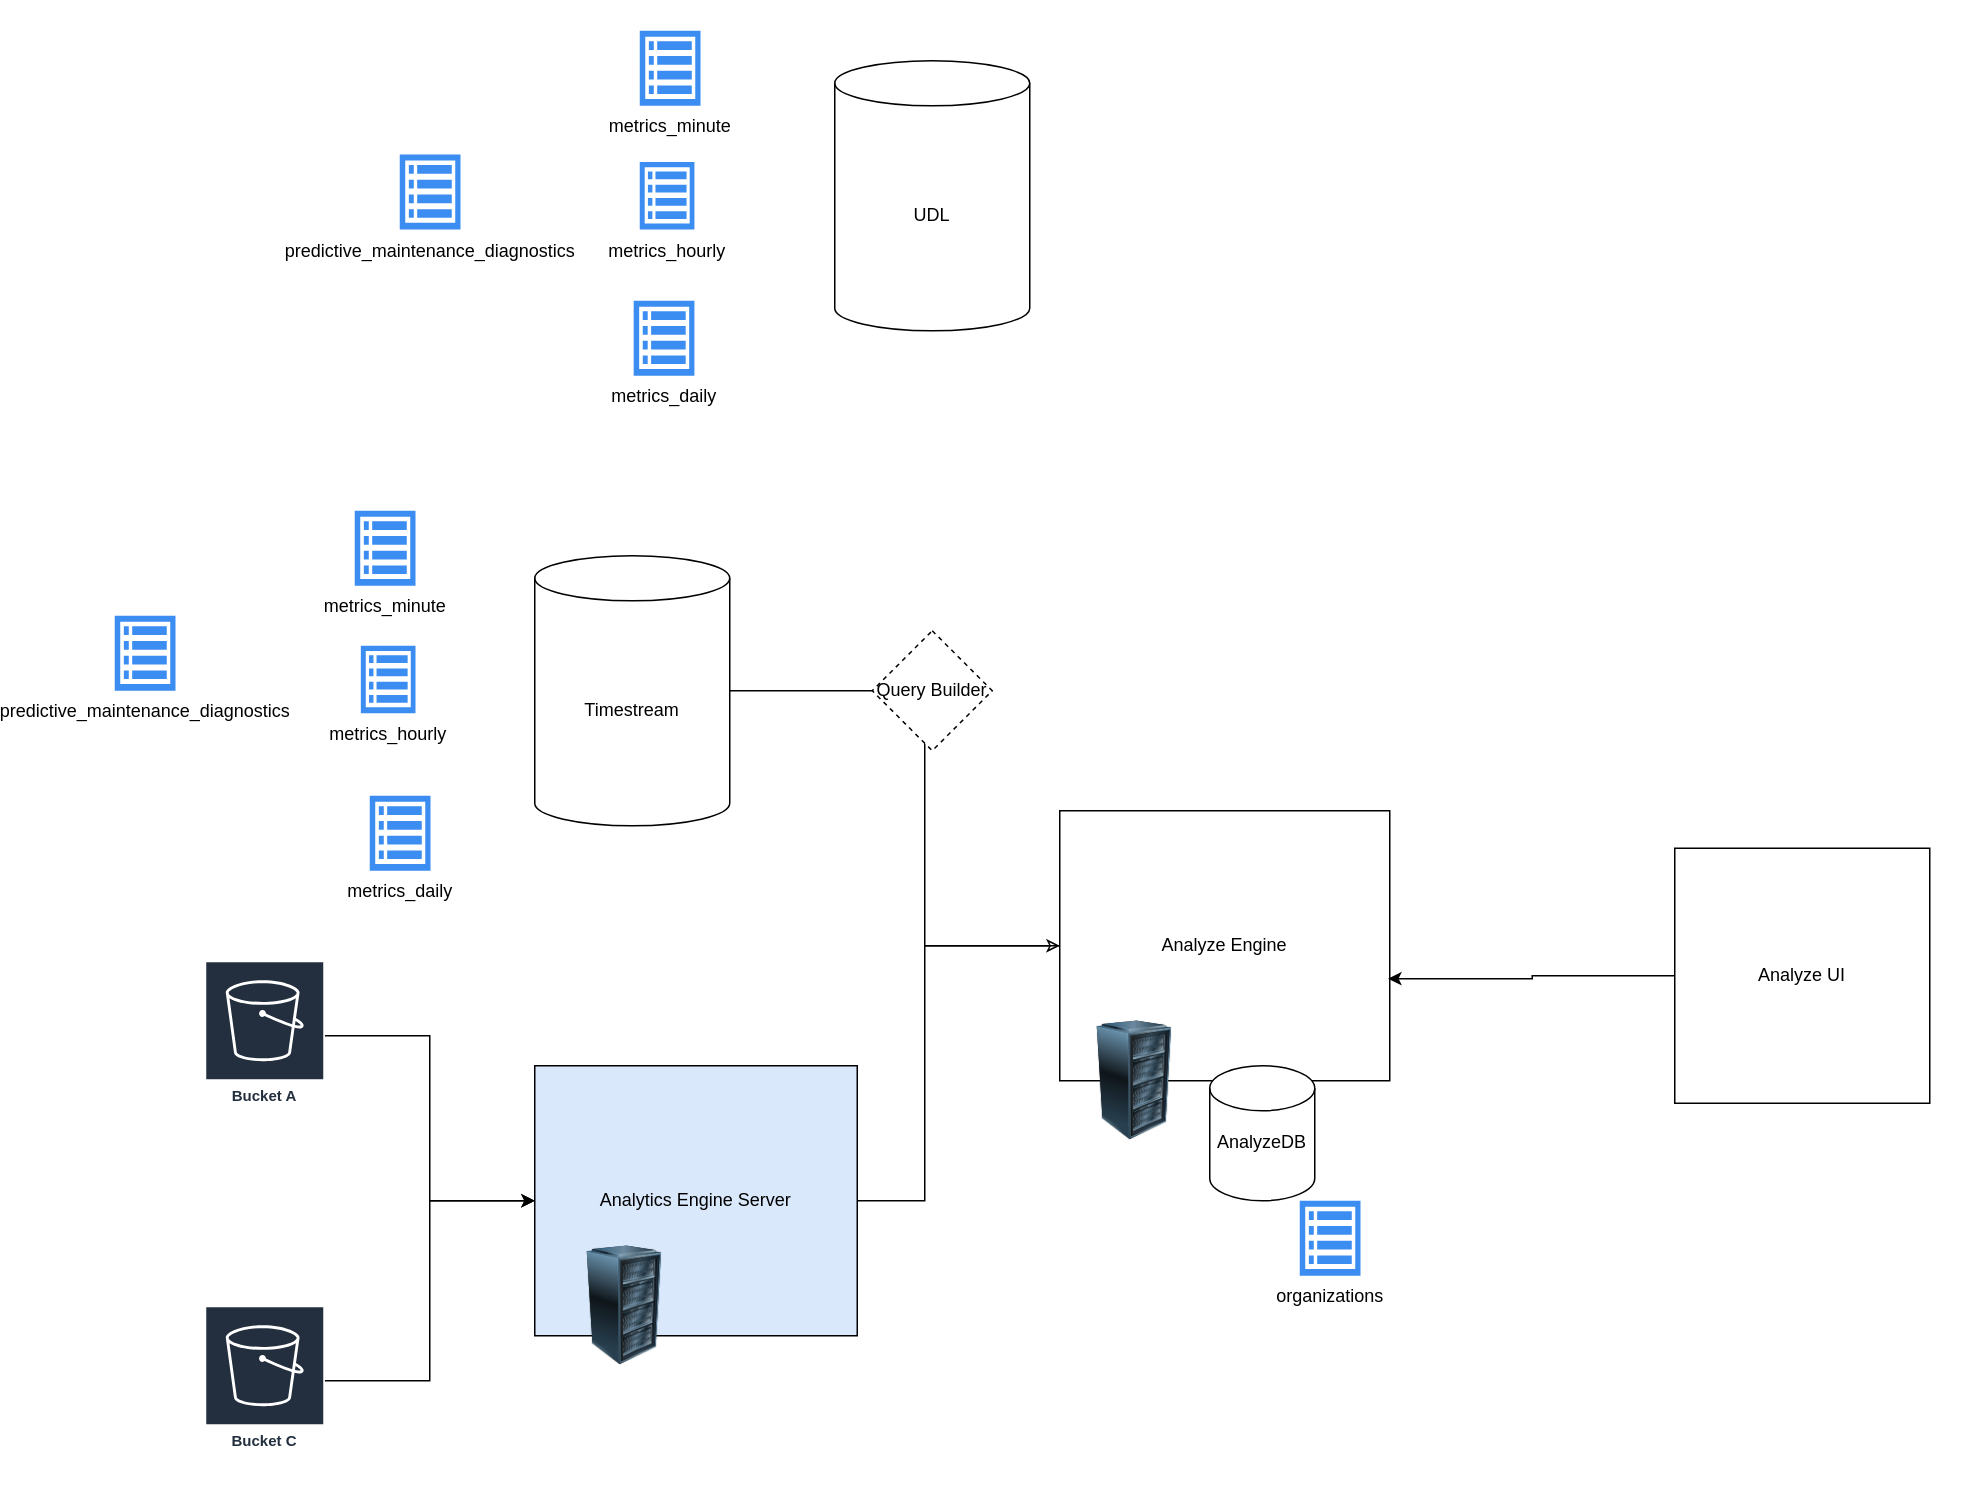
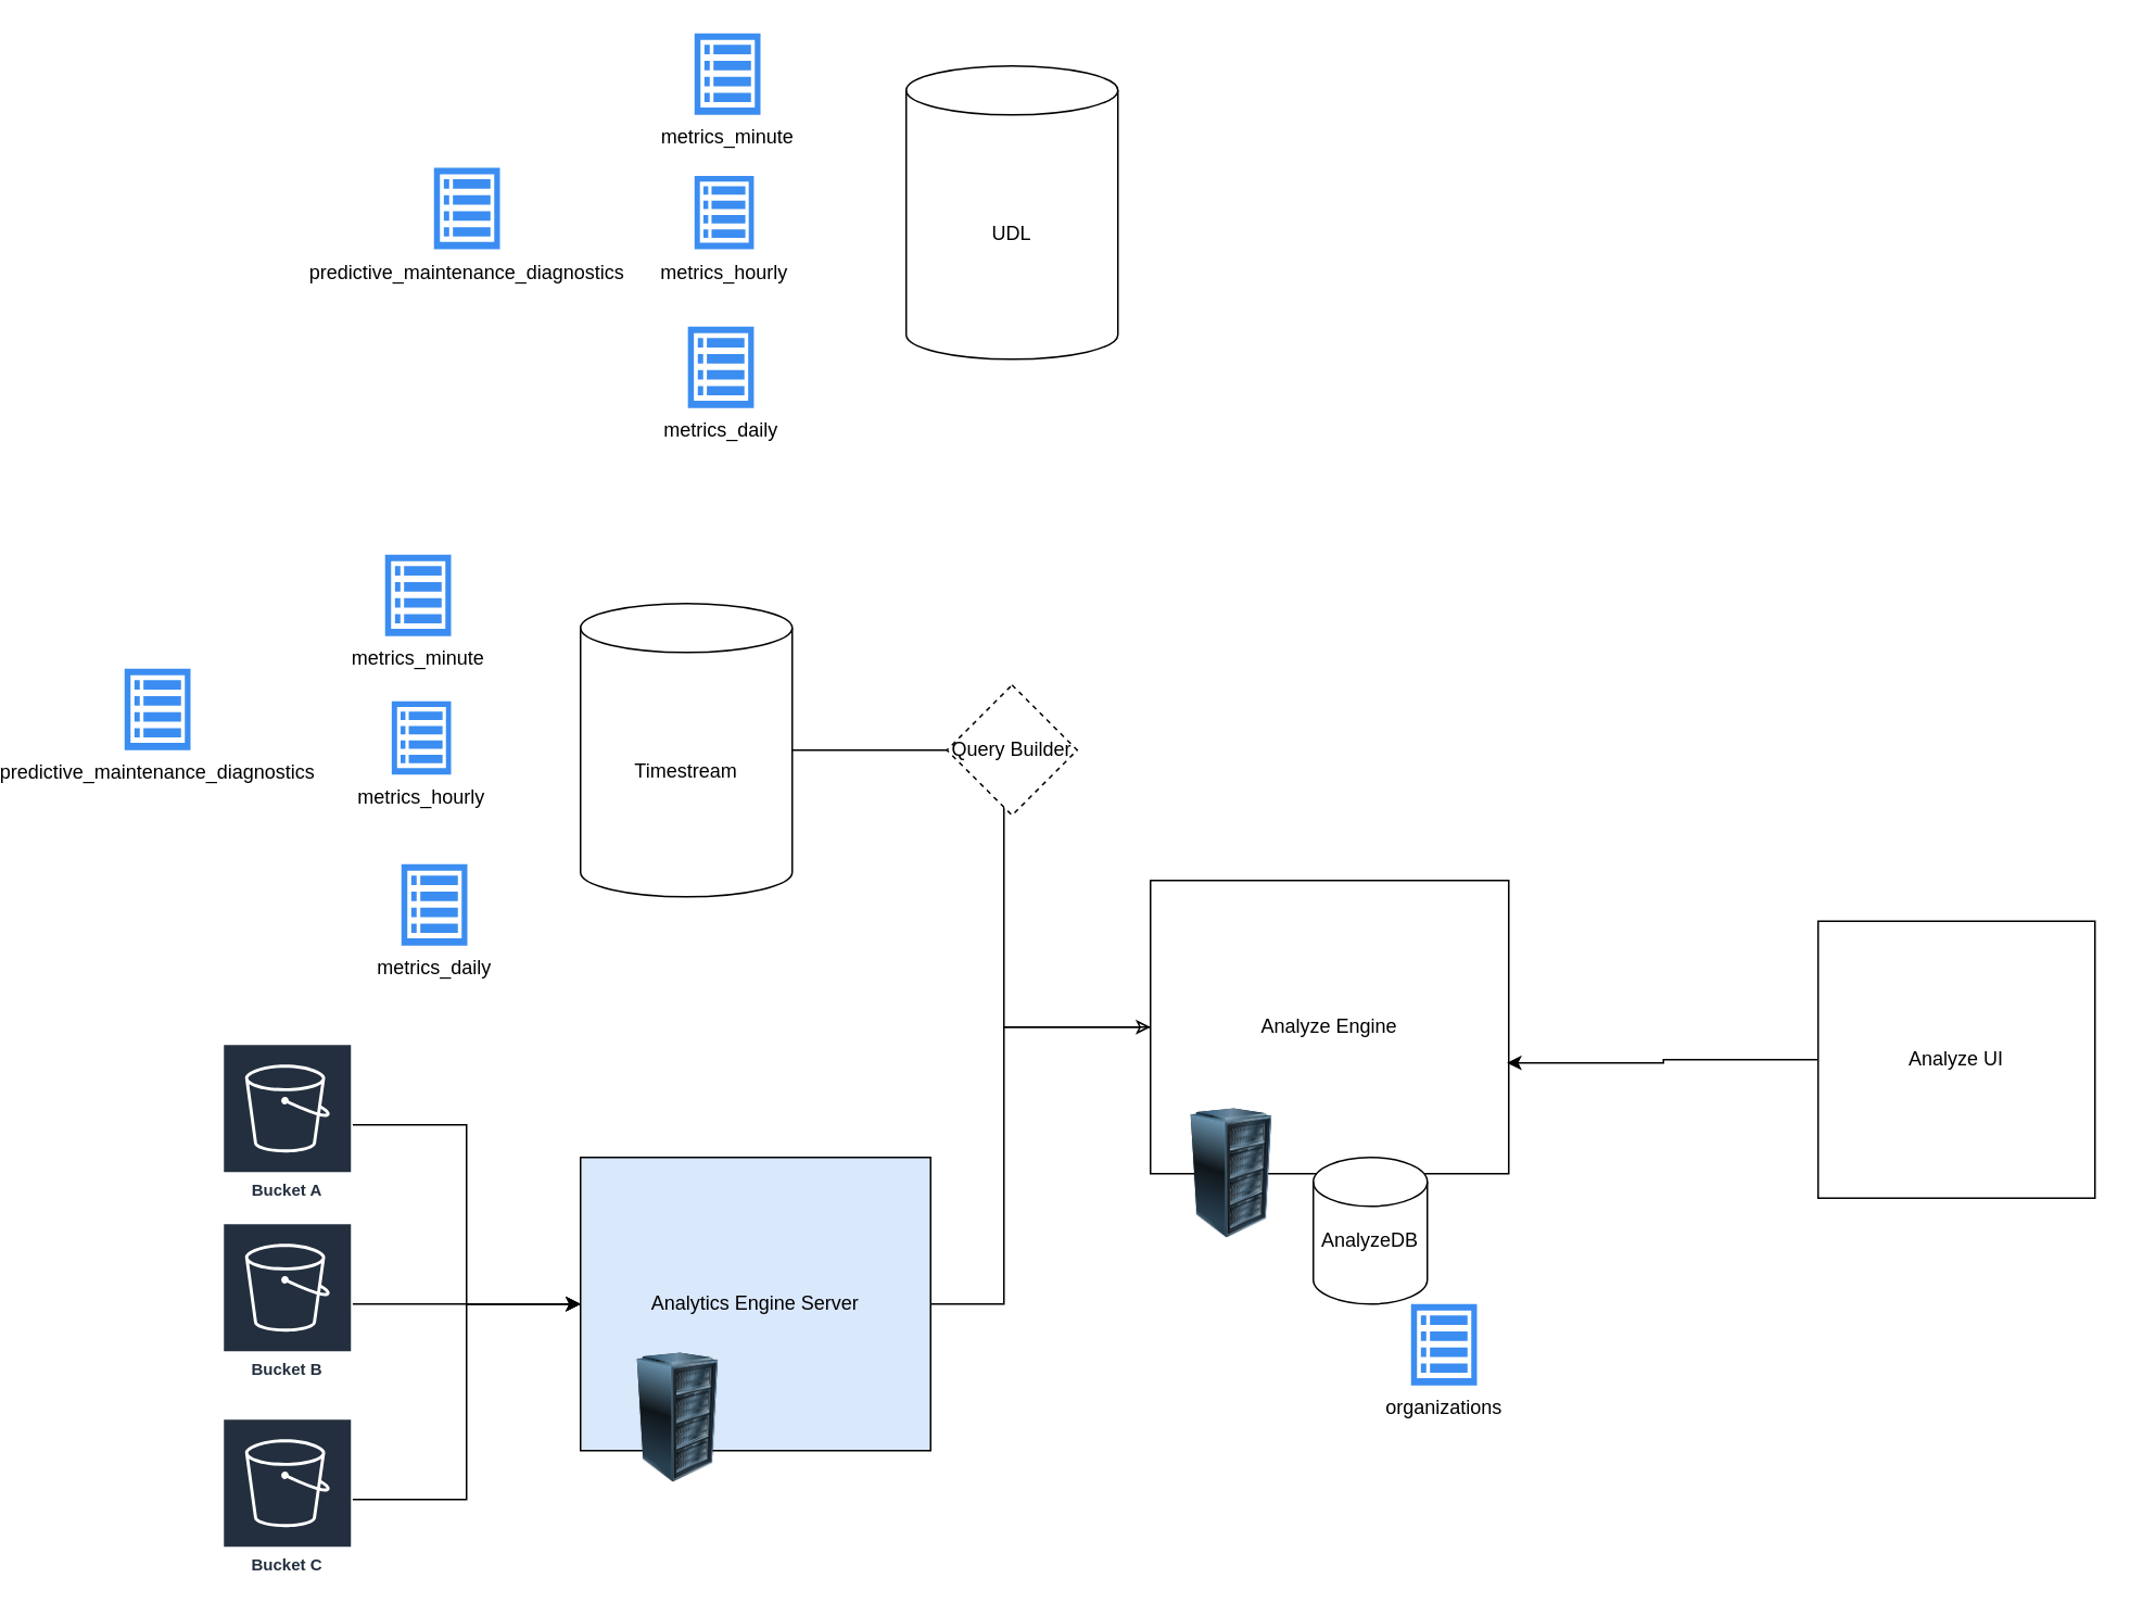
+ <mxCell id="13" value="Bucket B" style="sketch=0;outlineConnect=0;fontColor=#232F3E;gradientColor=none;strokeColor=#ffffff;fillColor=#232F3E;dashed=0;verticalLabelPosition=middle;verticalAlign=bottom;align=center;html=1;whiteSpace=wrap;fontSize=10;fontStyle=1;spacing=3;shape=mxgraph.aws4.productIcon;prIcon=mxgraph.aws4.s3;" vertex="1" parent="1"><mxGeometry x="80" y="750" width="80" height="100" as="geometry" /></mxCell>
+ <mxCell id="12" style="edgeStyle=orthogonalEdgeStyle;rounded=0;orthogonalLoop=1;jettySize=auto;html=1;entryX=0;entryY=0.5;entryDx=0;entryDy=0;" edge="1" parent="1" source="13" target="10"><mxGeometry relative="1" as="geometry"><mxPoint x="166.5" y="800" as="sourcePoint" /></mxGeometry></mxCell>
